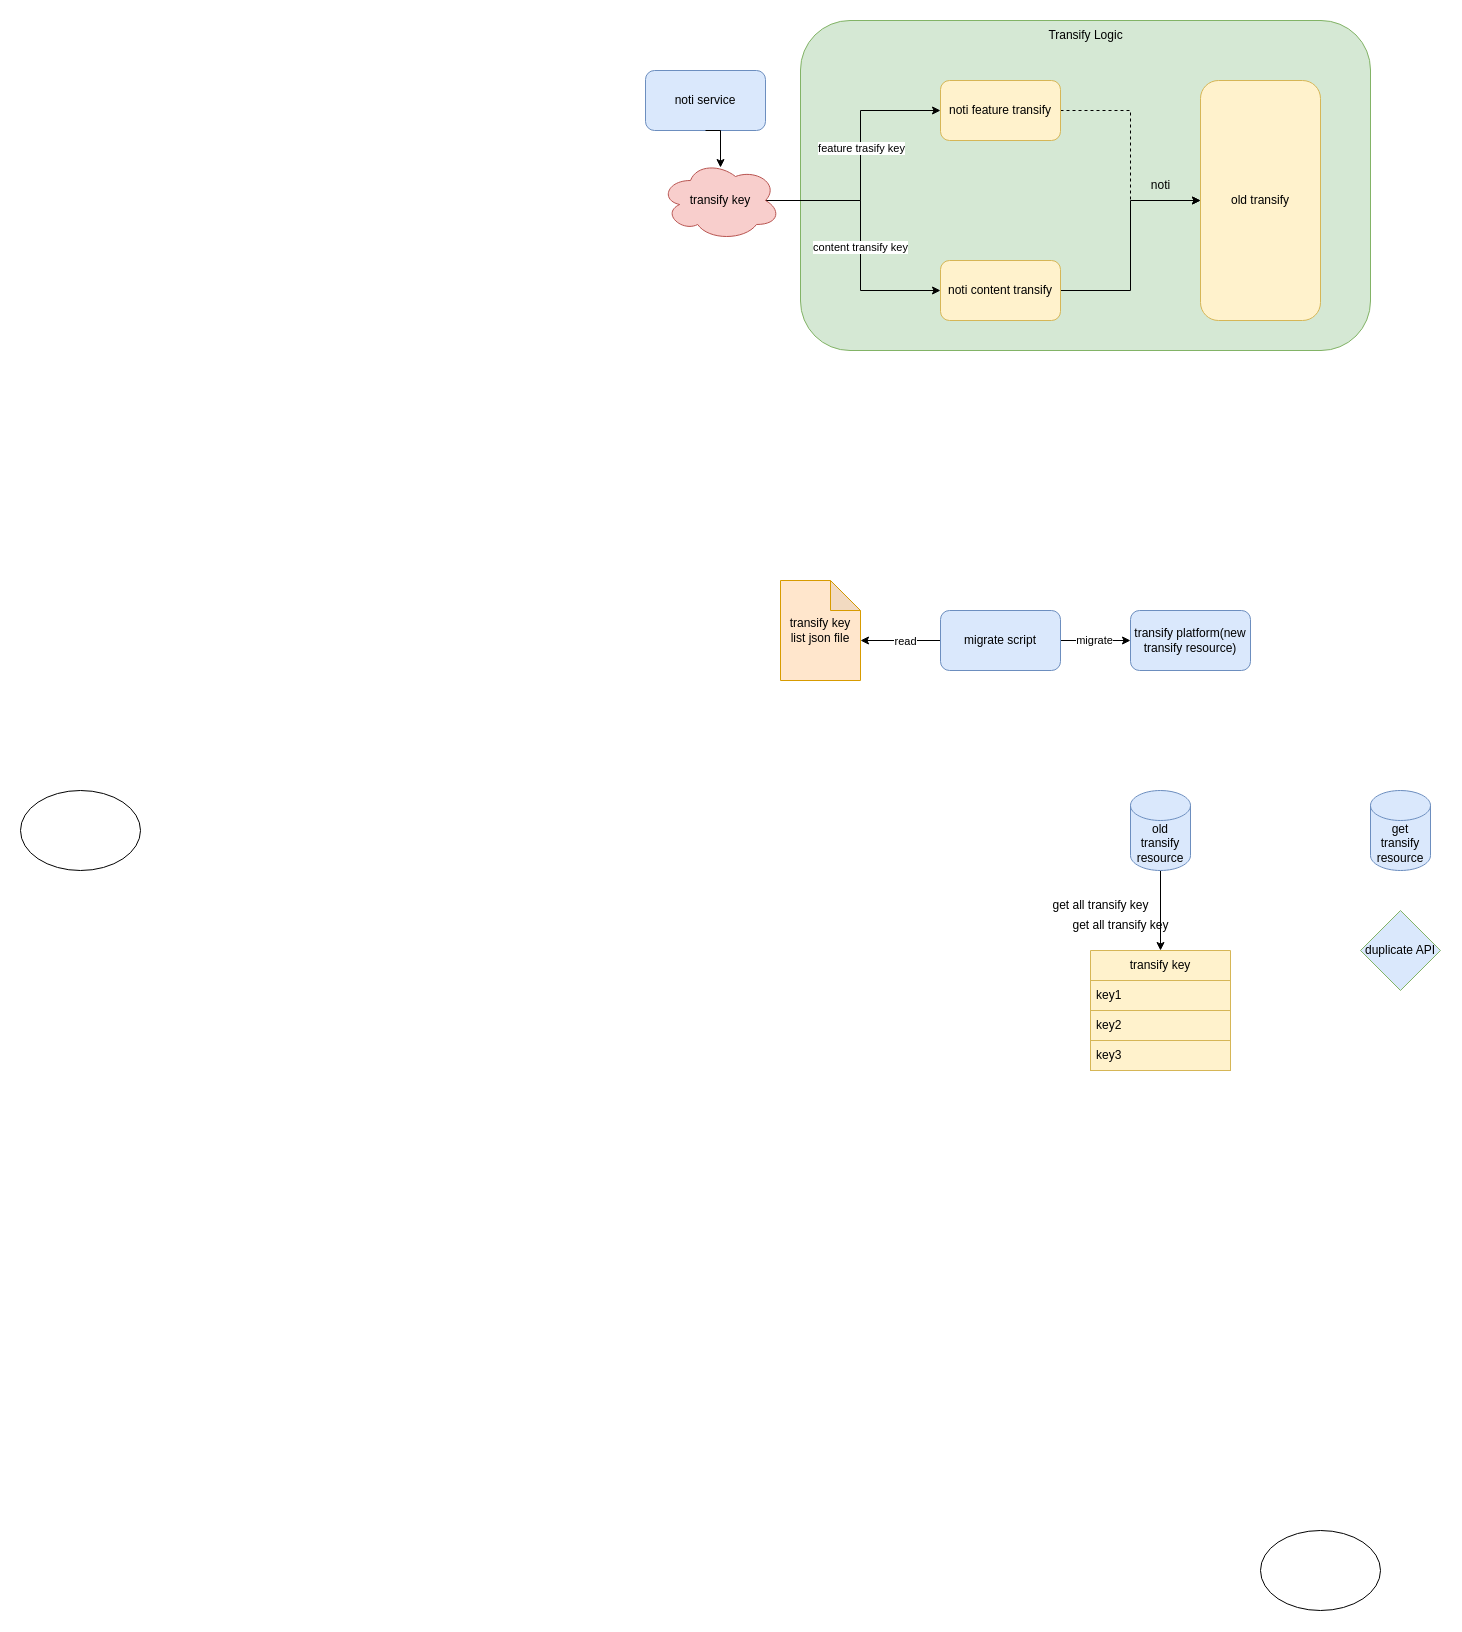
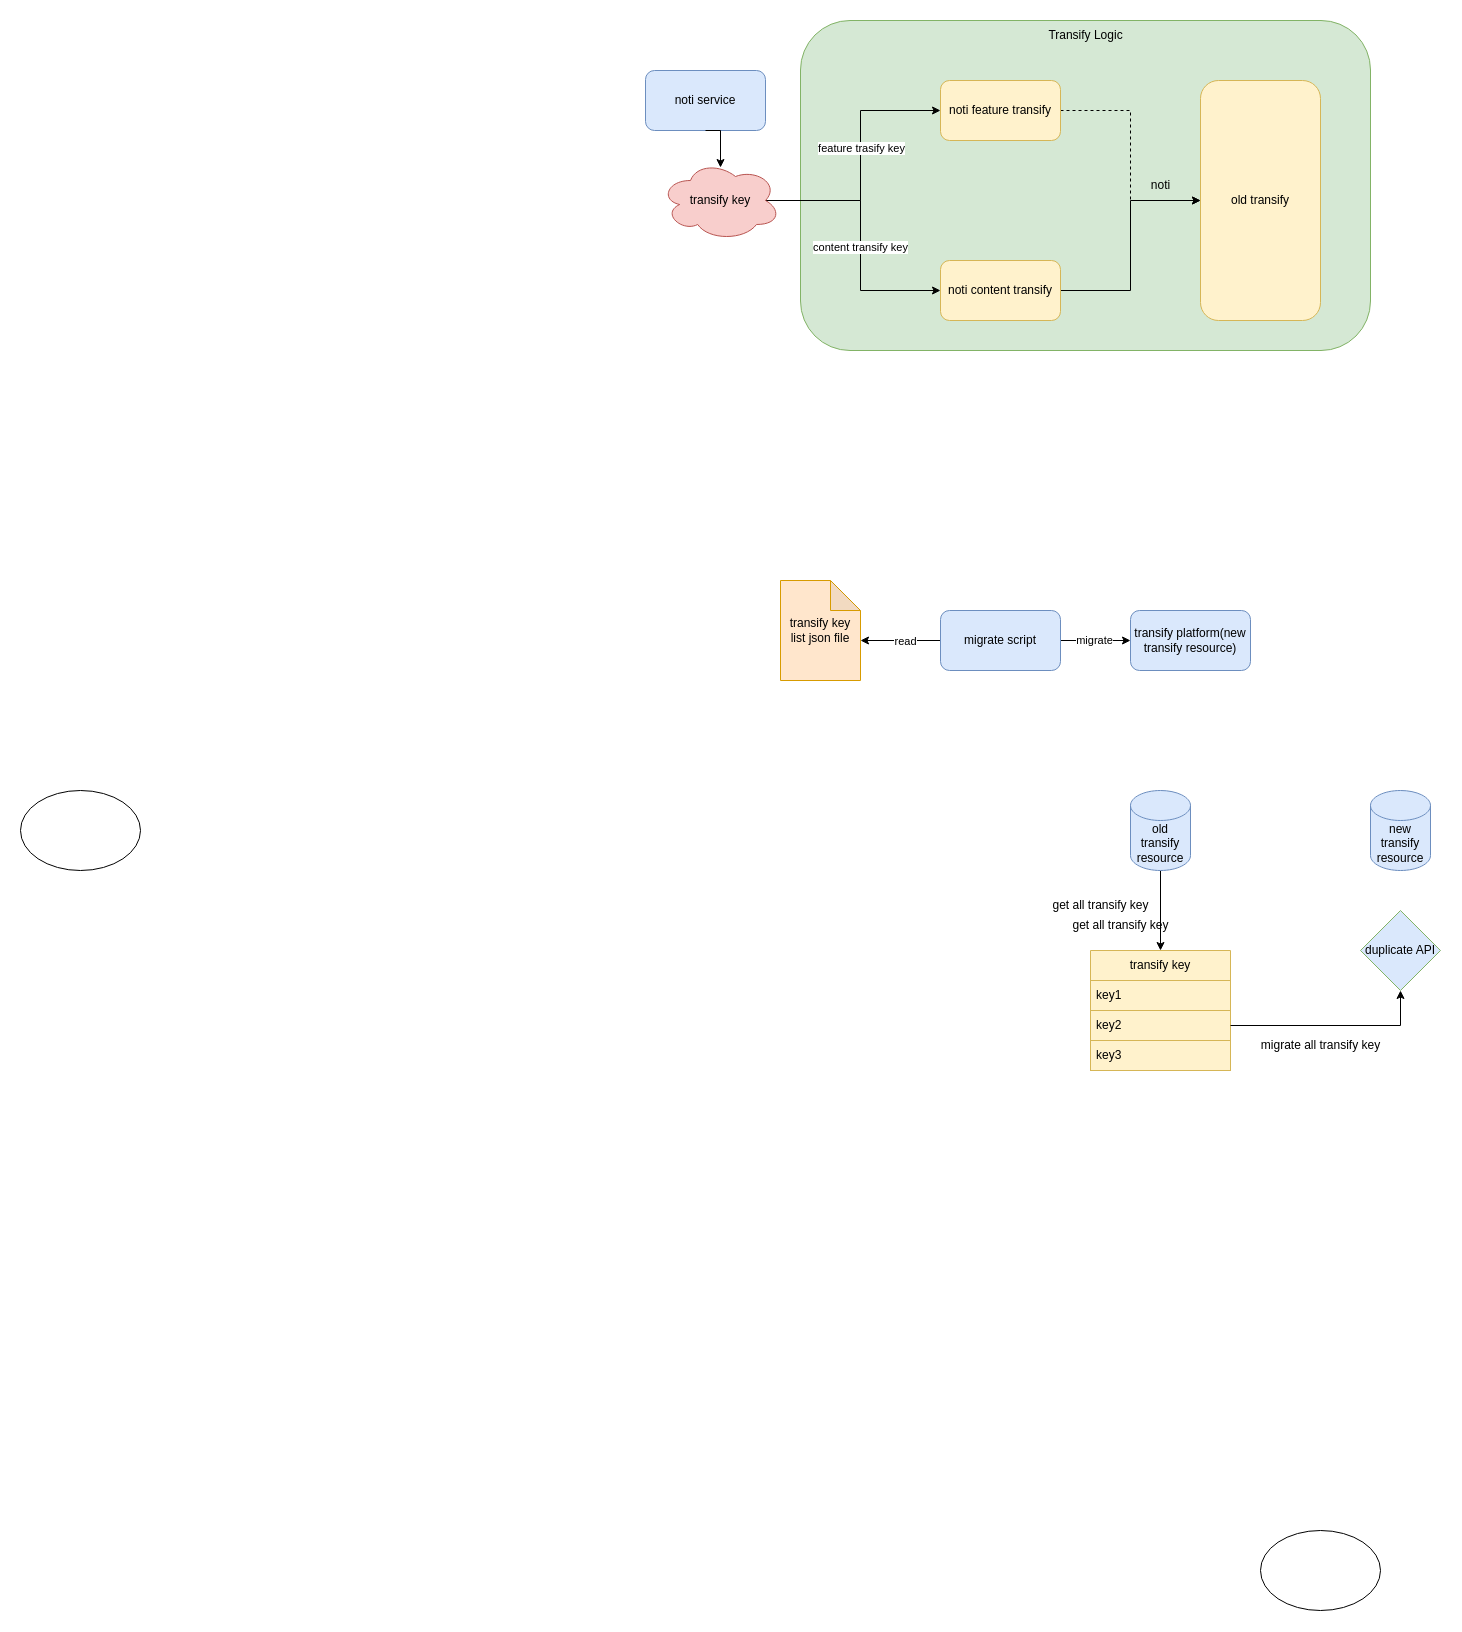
- <mxCell id="26" value="get transify resource" style="shape=cylinder3;whiteSpace=wrap;html=1;boundedLbl=1;backgroundOutline=1;size=15;fillColor=#dae8fc;strokeColor=#6c8ebf;" vertex="1" parent="1"><mxGeometry x="1370" y="790" width="60" height="80" as="geometry" /></mxCell>
+ <mxCell id="26" value="new transify resource" style="shape=cylinder3;whiteSpace=wrap;html=1;boundedLbl=1;backgroundOutline=1;size=15;fillColor=#dae8fc;strokeColor=#6c8ebf;" vertex="1" parent="1"><mxGeometry x="1370" y="790" width="60" height="80" as="geometry" /></mxCell>
+ <mxCell id="31" value="" style="edgeStyle=orthogonalEdgeStyle;rounded=0;orthogonalLoop=1;jettySize=auto;html=1;exitX=1;exitY=0.5;exitDx=0;exitDy=0;entryX=0.5;entryY=1;entryDx=0;entryDy=0;entryPerimeter=0;" edge="1" parent="1" source="29" target="32"><mxGeometry relative="1" as="geometry"><mxPoint x="1230" y="980" as="sourcePoint" /><mxPoint x="1400" y="870" as="targetPoint" /></mxGeometry></mxCell>
+ <mxCell id="34" value="migrate all transify key" style="text;html=1;align=center;verticalAlign=middle;resizable=0;points=[];autosize=1;strokeColor=none;fillColor=none;" vertex="1" parent="1"><mxGeometry x="1250" y="1030" width="140" height="30" as="geometry" /></mxCell>
